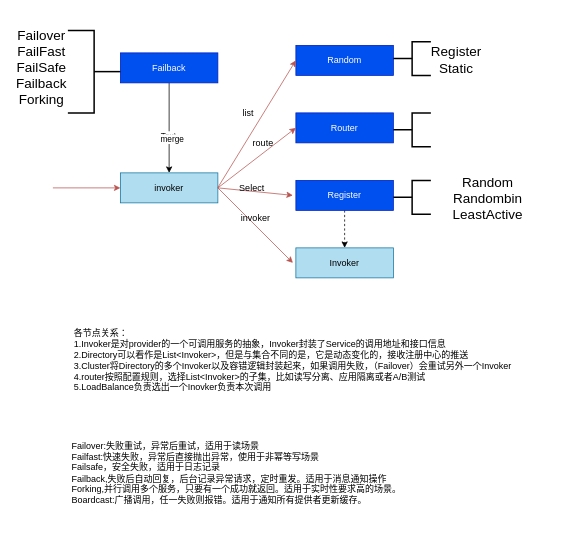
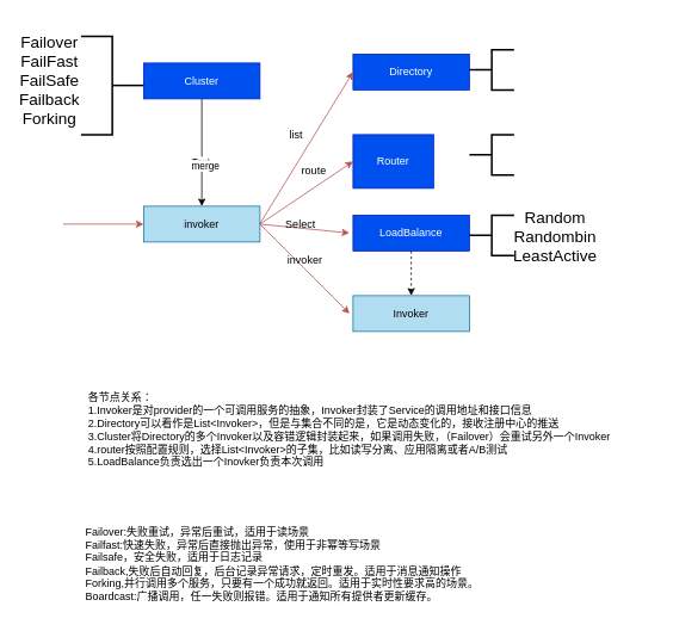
- <mxCell id="9" value="Random" style="rounded=0;whiteSpace=wrap;html=1;fillColor=#0050ef;strokeColor=#001DBC;fontColor=#ffffff;" vertex="1" parent="1"><mxGeometry x="394" y="60" width="130" height="40" as="geometry" /></mxCell>
+ <mxCell id="9" value="Directory" style="rounded=0;whiteSpace=wrap;html=1;fillColor=#0050ef;strokeColor=#001DBC;fontColor=#ffffff;" vertex="1" parent="1"><mxGeometry x="394" y="60" width="130" height="40" as="geometry" /></mxCell>
- <mxCell id="17" value="&lt;font style=&quot;font-size: 18px&quot;&gt;Register&lt;br&gt;Static&lt;/font&gt;" style="text;html=1;strokeColor=none;fillColor=none;align=center;verticalAlign=middle;whiteSpace=wrap;rounded=0;" vertex="1" parent="1"><mxGeometry x="580" y="45" width="56" height="70" as="geometry" /></mxCell>
- <mxCell id="5" value="Failback" style="rounded=0;whiteSpace=wrap;html=1;fillColor=#0050ef;strokeColor=#001DBC;fontColor=#ffffff;" vertex="1" parent="1"><mxGeometry x="160" y="70" width="130" height="40" as="geometry" /></mxCell>
+ <mxCell id="5" value="Cluster" style="rounded=0;whiteSpace=wrap;html=1;fillColor=#0050ef;strokeColor=#001DBC;fontColor=#ffffff;" vertex="1" parent="1"><mxGeometry x="160" y="70" width="130" height="40" as="geometry" /></mxCell>
- <mxCell id="10" value="Router" style="rounded=0;whiteSpace=wrap;html=1;fillColor=#0050ef;strokeColor=#001DBC;fontColor=#ffffff;" vertex="1" parent="1"><mxGeometry x="394" y="150" width="130" height="40" as="geometry" /></mxCell>
+ <mxCell id="10" value="Router" style="rounded=0;whiteSpace=wrap;html=1;fillColor=#0050ef;strokeColor=#001DBC;fontColor=#ffffff;" vertex="1" parent="1"><mxGeometry x="394" y="150" width="90" height="60" as="geometry" /></mxCell>
- <mxCell id="12" value="Register" style="rounded=0;whiteSpace=wrap;html=1;fillColor=#0050ef;strokeColor=#001DBC;fontColor=#ffffff;" vertex="1" parent="1"><mxGeometry x="394" y="240" width="130" height="40" as="geometry" /></mxCell>
+ <mxCell id="12" value="LoadBalance" style="rounded=0;whiteSpace=wrap;html=1;fillColor=#0050ef;strokeColor=#001DBC;fontColor=#ffffff;" vertex="1" parent="1"><mxGeometry x="394" y="240" width="130" height="40" as="geometry" /></mxCell>
- <mxCell id="27" value="&lt;span style=&quot;font-size: 18px&quot;&gt;Random&lt;br&gt;Randombin&lt;br&gt;LeastActive&lt;br&gt;&lt;/span&gt;" style="text;html=1;strokeColor=none;fillColor=none;align=center;verticalAlign=middle;whiteSpace=wrap;rounded=0;" vertex="1" parent="1"><mxGeometry x="610" y="230" width="80" height="70" as="geometry" /></mxCell>
+ <mxCell id="27" value="&lt;span style=&quot;font-size: 18px&quot;&gt;Random&lt;br&gt;Randombin&lt;br&gt;LeastActive&lt;br&gt;&lt;/span&gt;" style="text;html=1;strokeColor=none;fillColor=none;align=center;verticalAlign=middle;whiteSpace=wrap;rounded=0;" vertex="1" parent="1"><mxGeometry x="580" y="230" width="80" height="70" as="geometry" /></mxCell>
